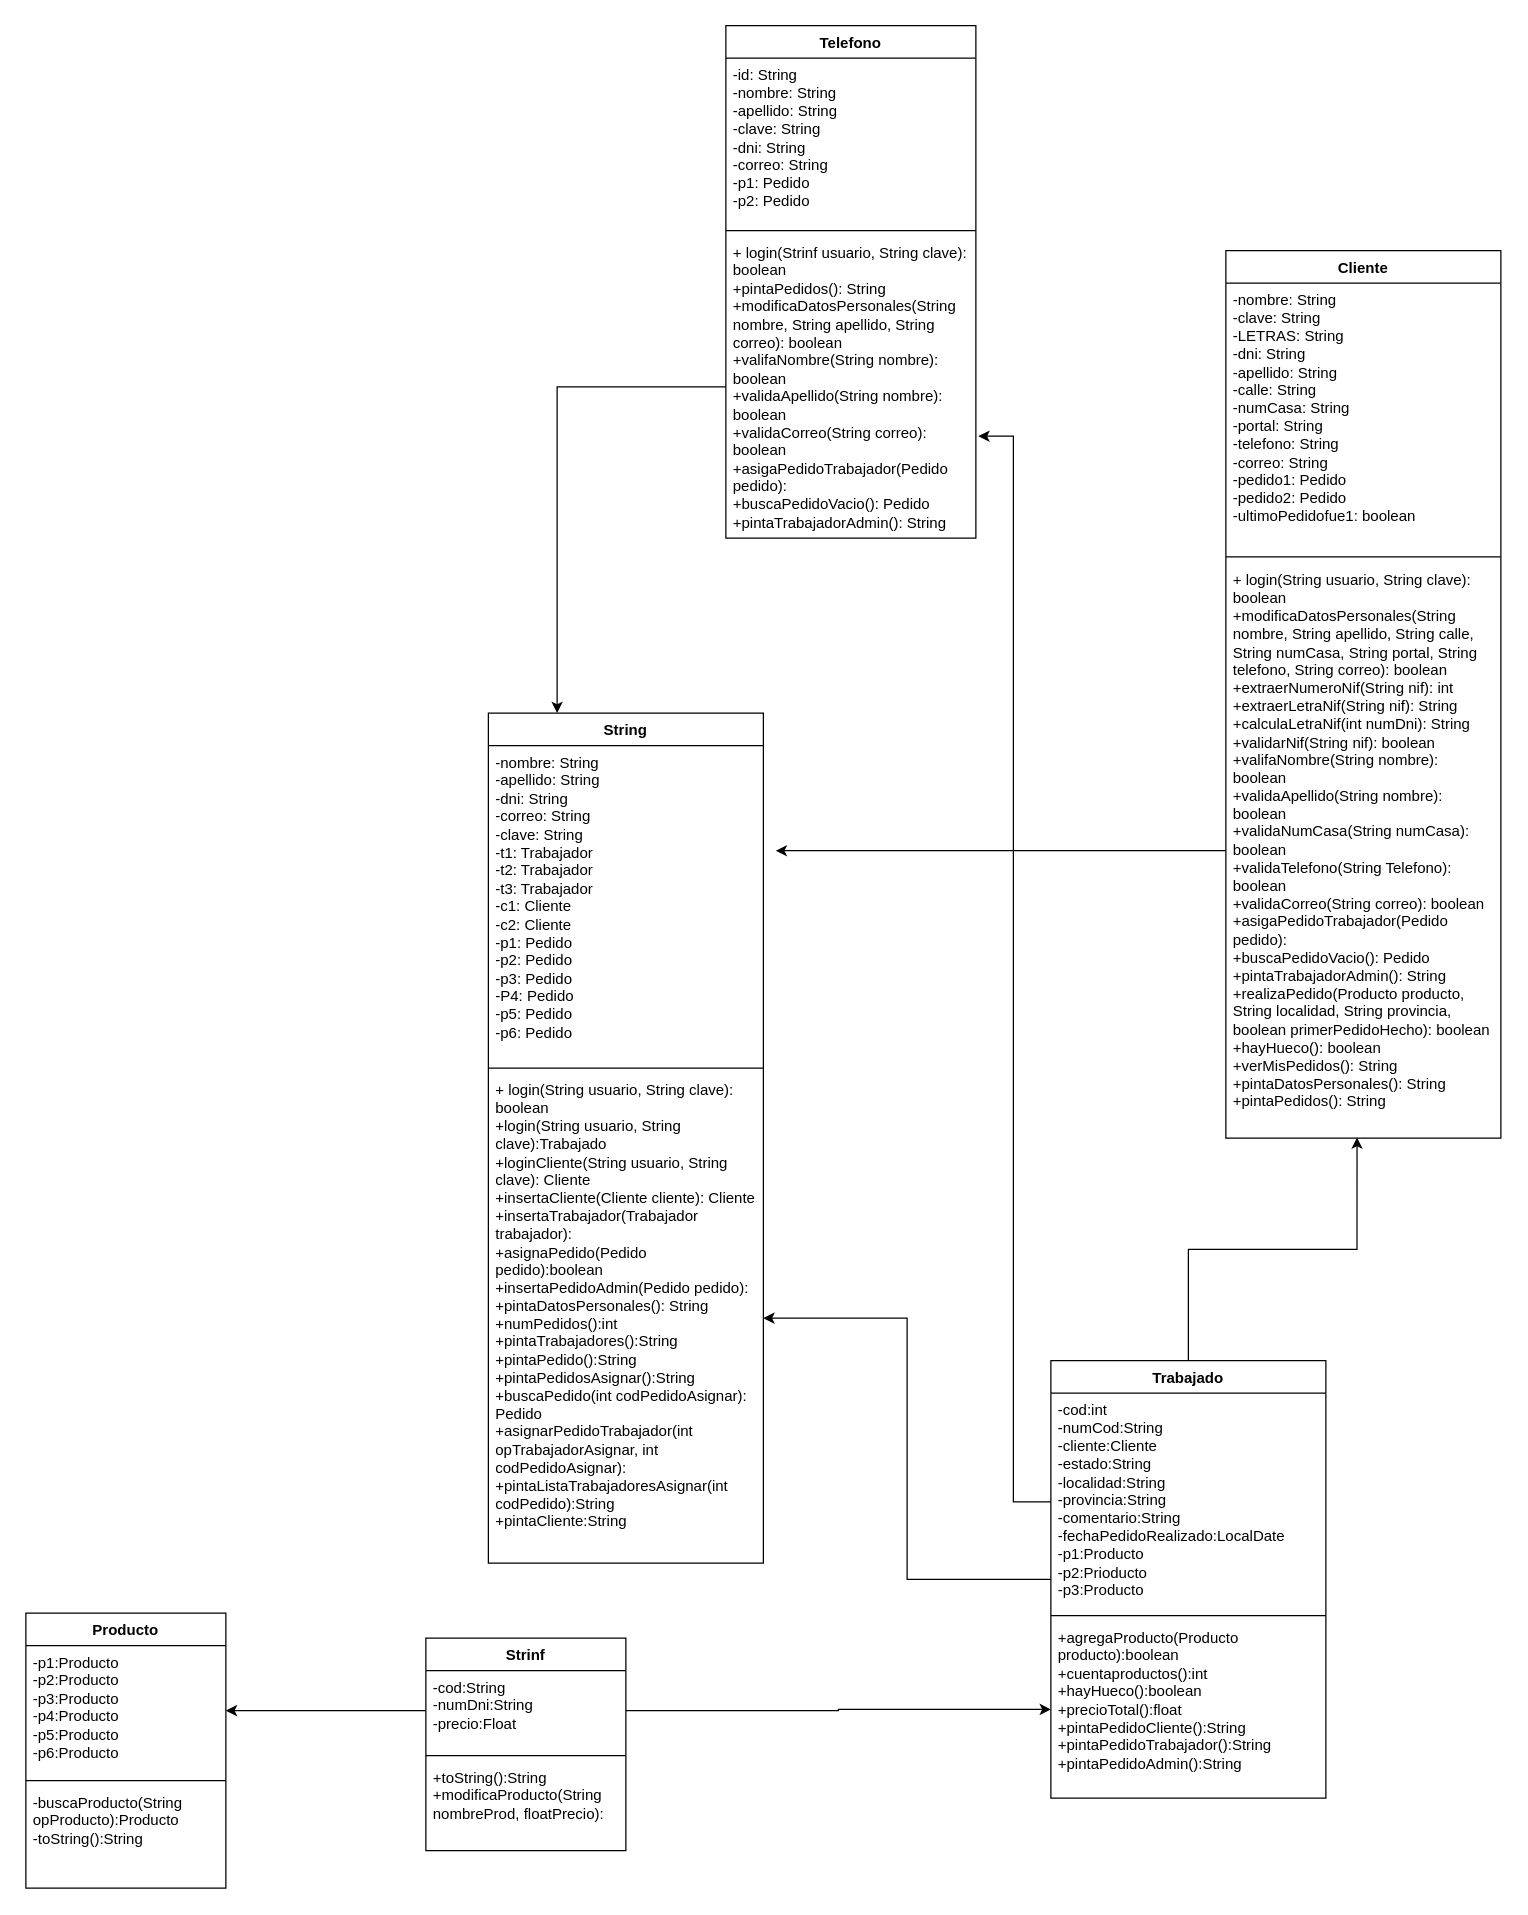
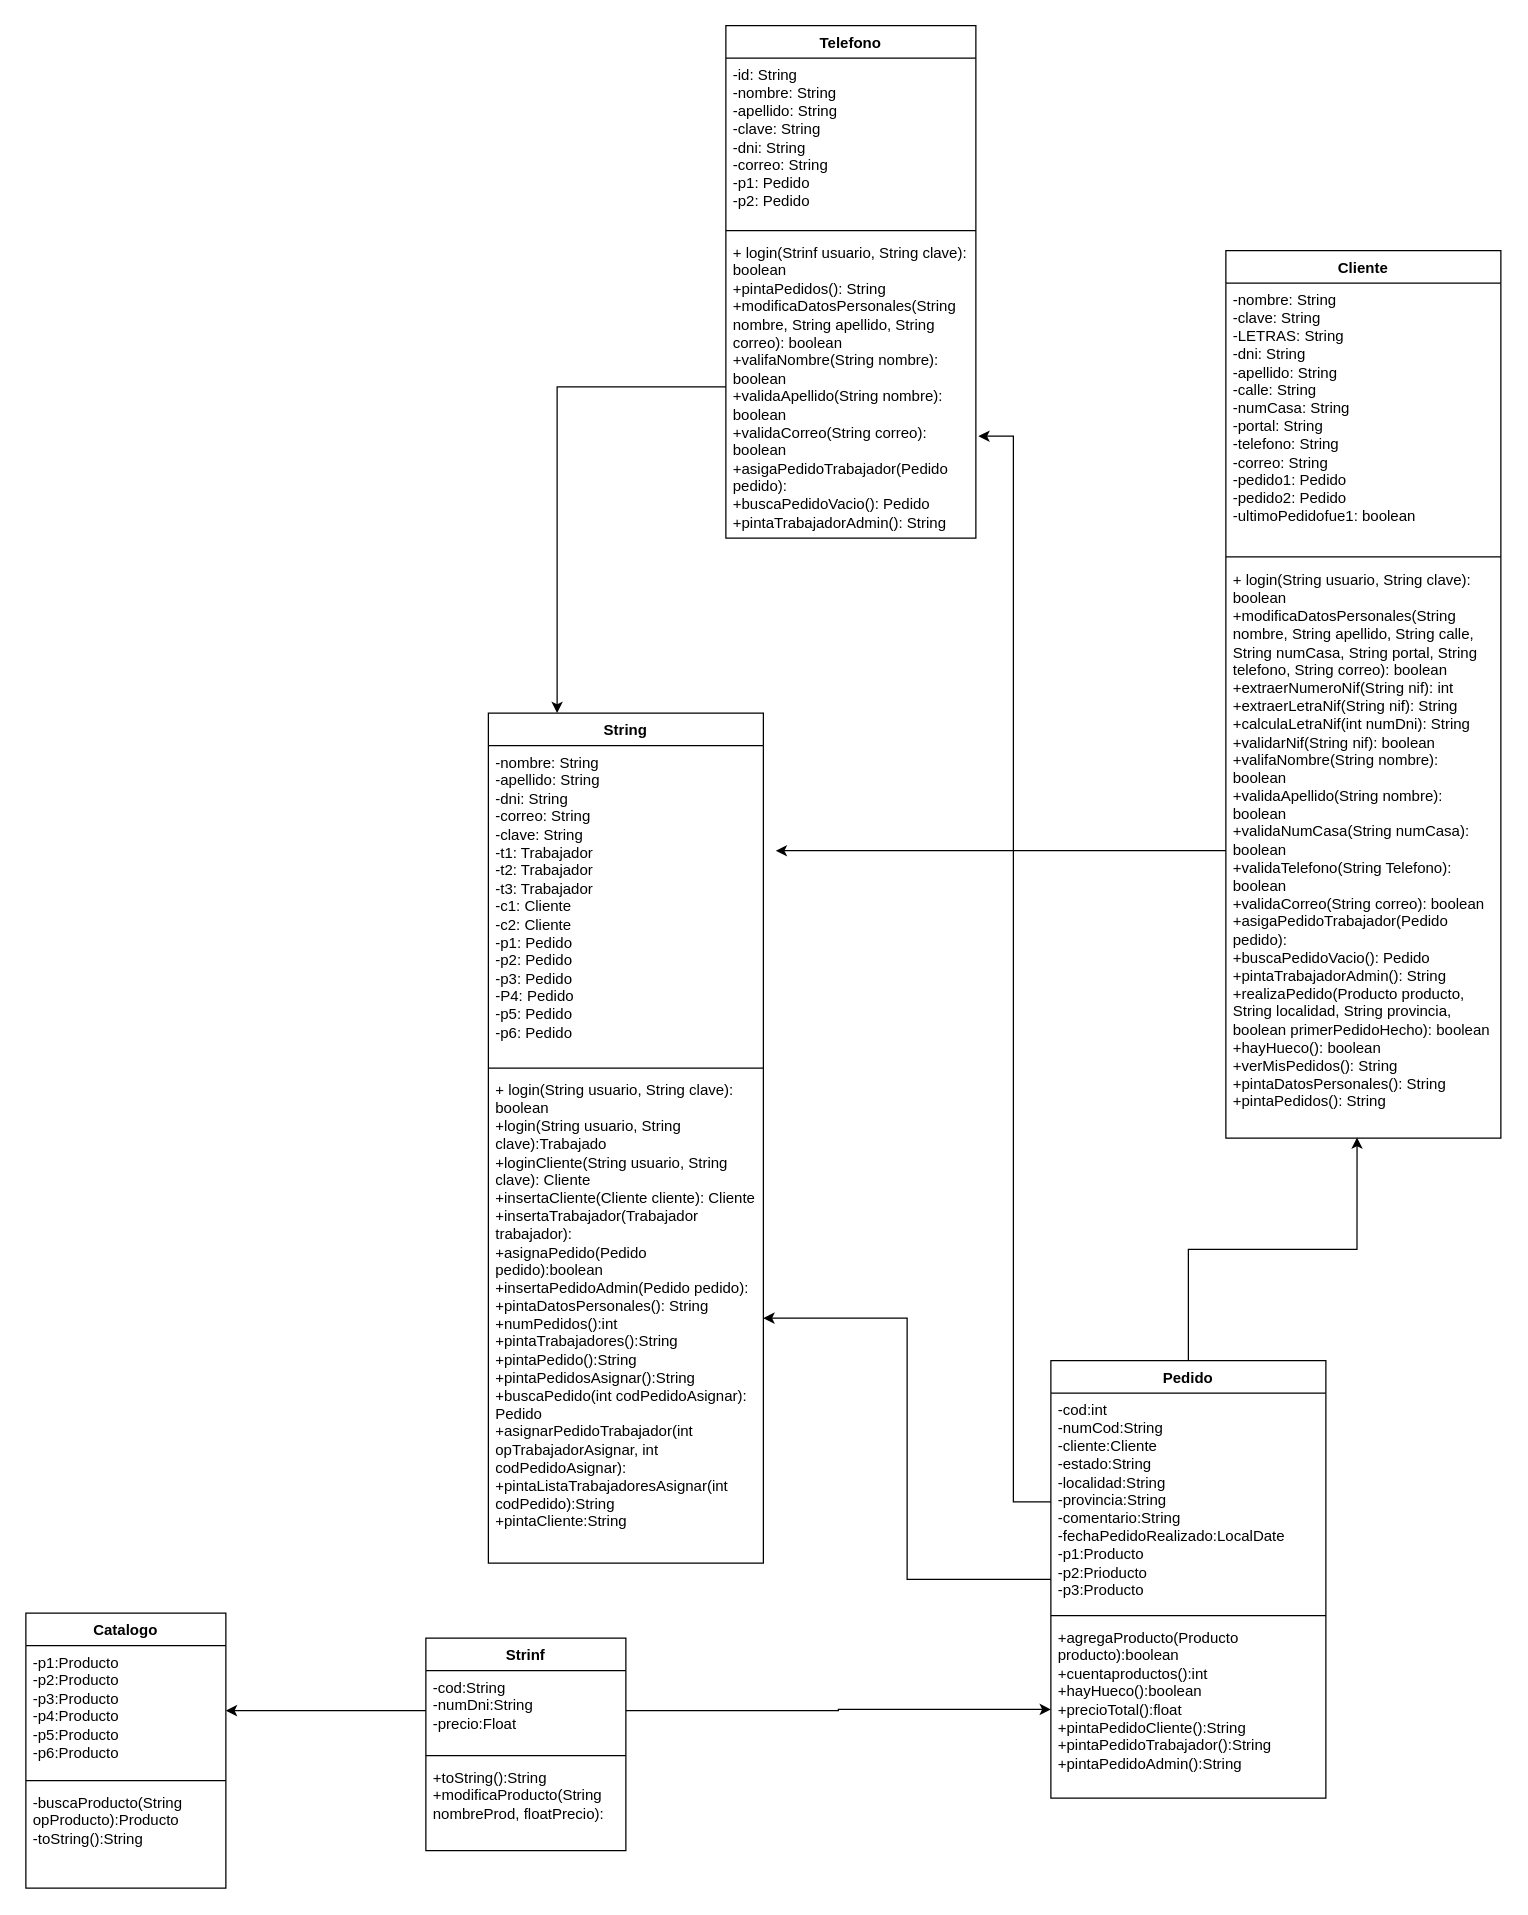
- <mxCell id="19" value="Trabajado" style="swimlane;fontStyle=1;align=center;verticalAlign=top;childLayout=stackLayout;horizontal=1;startSize=26;horizontalStack=0;resizeParent=1;resizeParentMax=0;resizeLast=0;collapsible=1;marginBottom=0;whiteSpace=wrap;html=1;" vertex="1" parent="1"><mxGeometry x="840" y="1088" width="220" height="350" as="geometry" /></mxCell>
+ <mxCell id="19" value="Pedido" style="swimlane;fontStyle=1;align=center;verticalAlign=top;childLayout=stackLayout;horizontal=1;startSize=26;horizontalStack=0;resizeParent=1;resizeParentMax=0;resizeLast=0;collapsible=1;marginBottom=0;whiteSpace=wrap;html=1;" vertex="1" parent="1"><mxGeometry x="840" y="1088" width="220" height="350" as="geometry" /></mxCell>
- <mxCell id="23" value="Producto" style="swimlane;fontStyle=1;align=center;verticalAlign=top;childLayout=stackLayout;horizontal=1;startSize=26;horizontalStack=0;resizeParent=1;resizeParentMax=0;resizeLast=0;collapsible=1;marginBottom=0;whiteSpace=wrap;html=1;" vertex="1" parent="1"><mxGeometry x="20" y="1290" width="160" height="220" as="geometry" /></mxCell>
+ <mxCell id="23" value="Catalogo" style="swimlane;fontStyle=1;align=center;verticalAlign=top;childLayout=stackLayout;horizontal=1;startSize=26;horizontalStack=0;resizeParent=1;resizeParentMax=0;resizeLast=0;collapsible=1;marginBottom=0;whiteSpace=wrap;html=1;" vertex="1" parent="1"><mxGeometry x="20" y="1290" width="160" height="220" as="geometry" /></mxCell>
